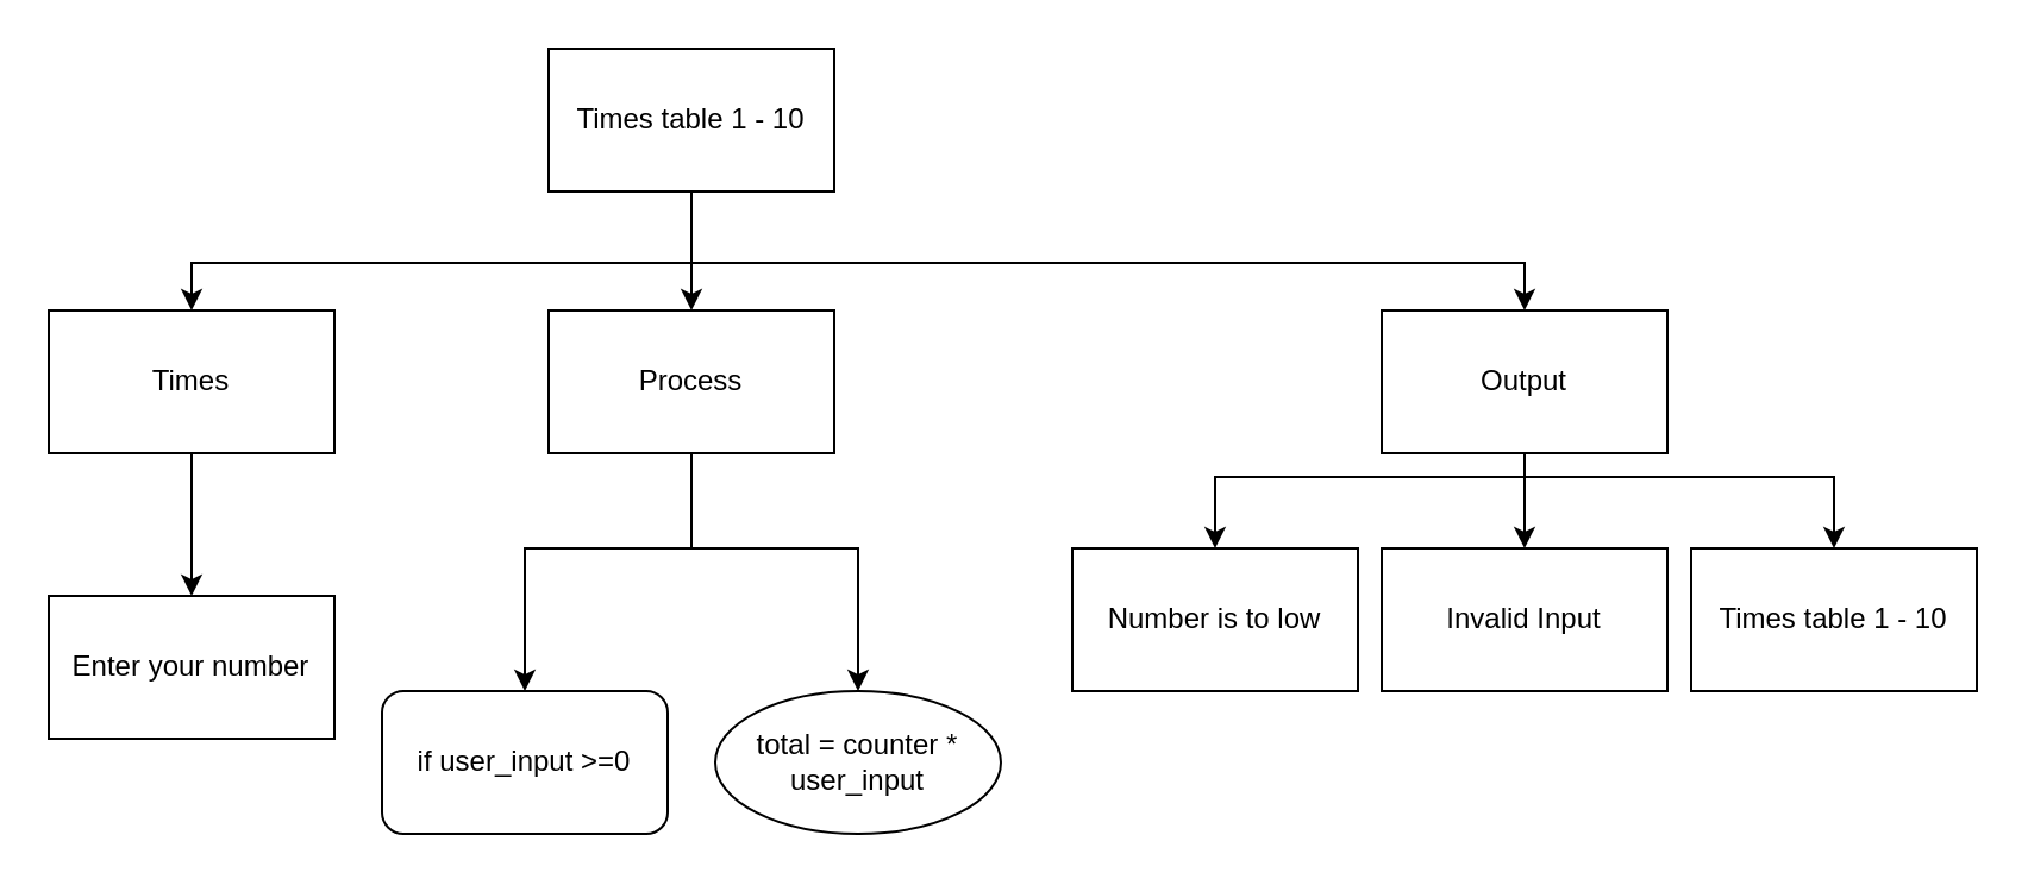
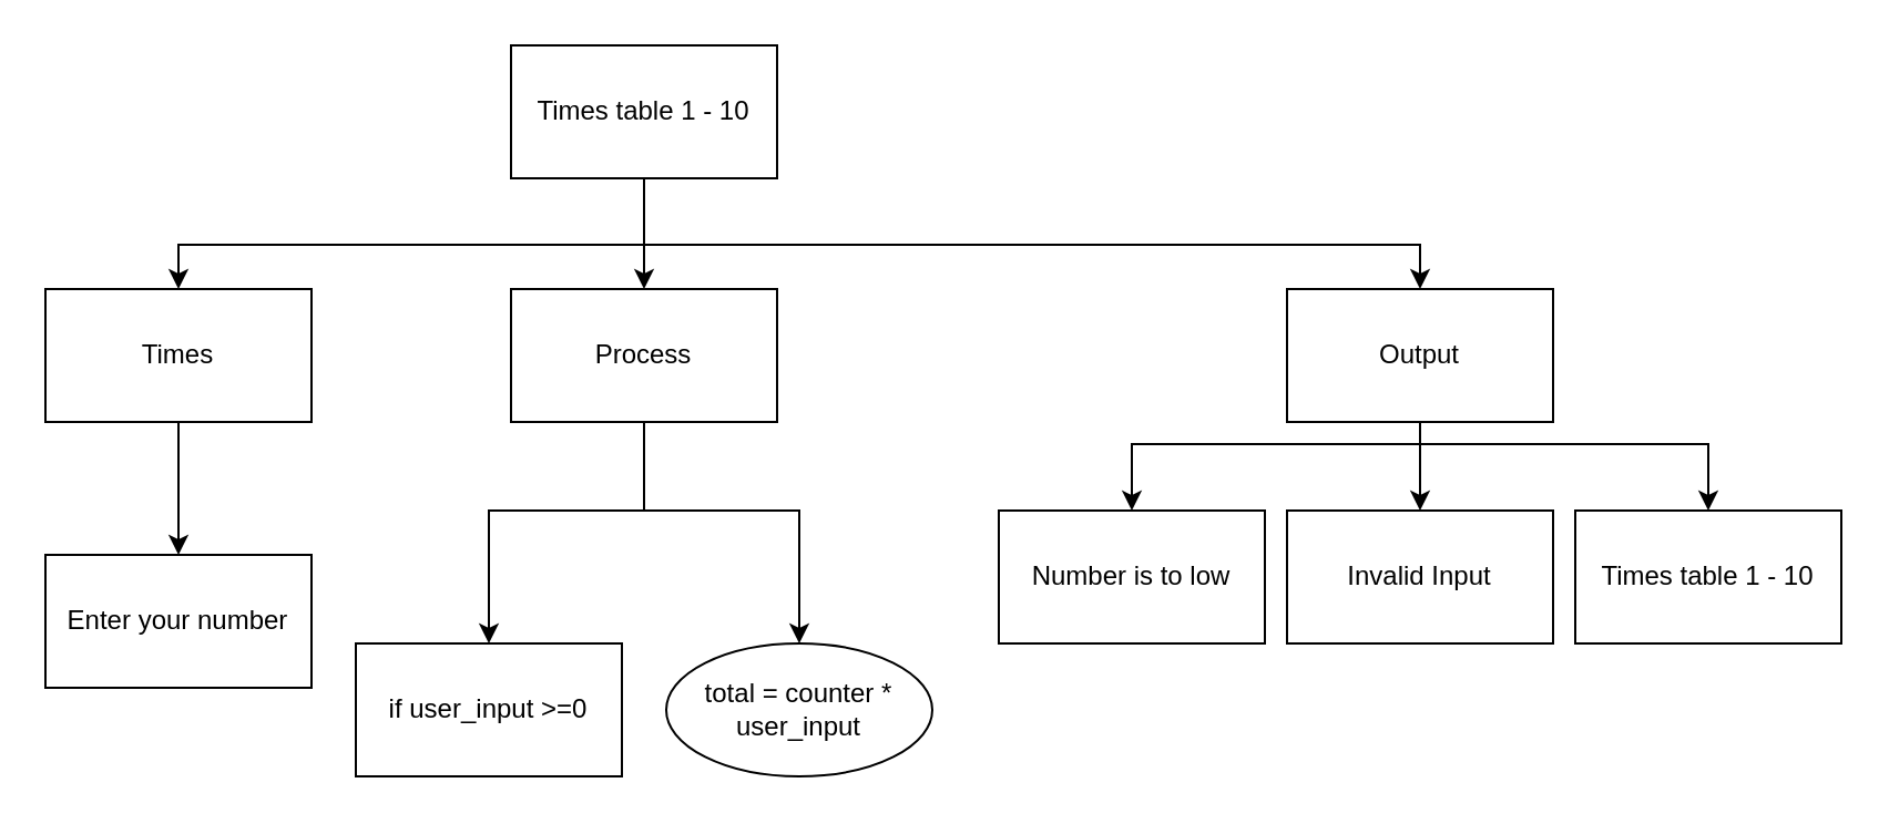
- <mxCell id="20" value="if user_input &amp;gt;=0" style="whiteSpace=wrap;html=1;rounded=1;" parent="1" vertex="1"><mxGeometry x="160" y="290" width="120" height="60" as="geometry" /></mxCell>
+ <mxCell id="20" value="if user_input &amp;gt;=0" style="rounded=0;whiteSpace=wrap;html=1;" parent="1" vertex="1"><mxGeometry x="160" y="290" width="120" height="60" as="geometry" /></mxCell>
